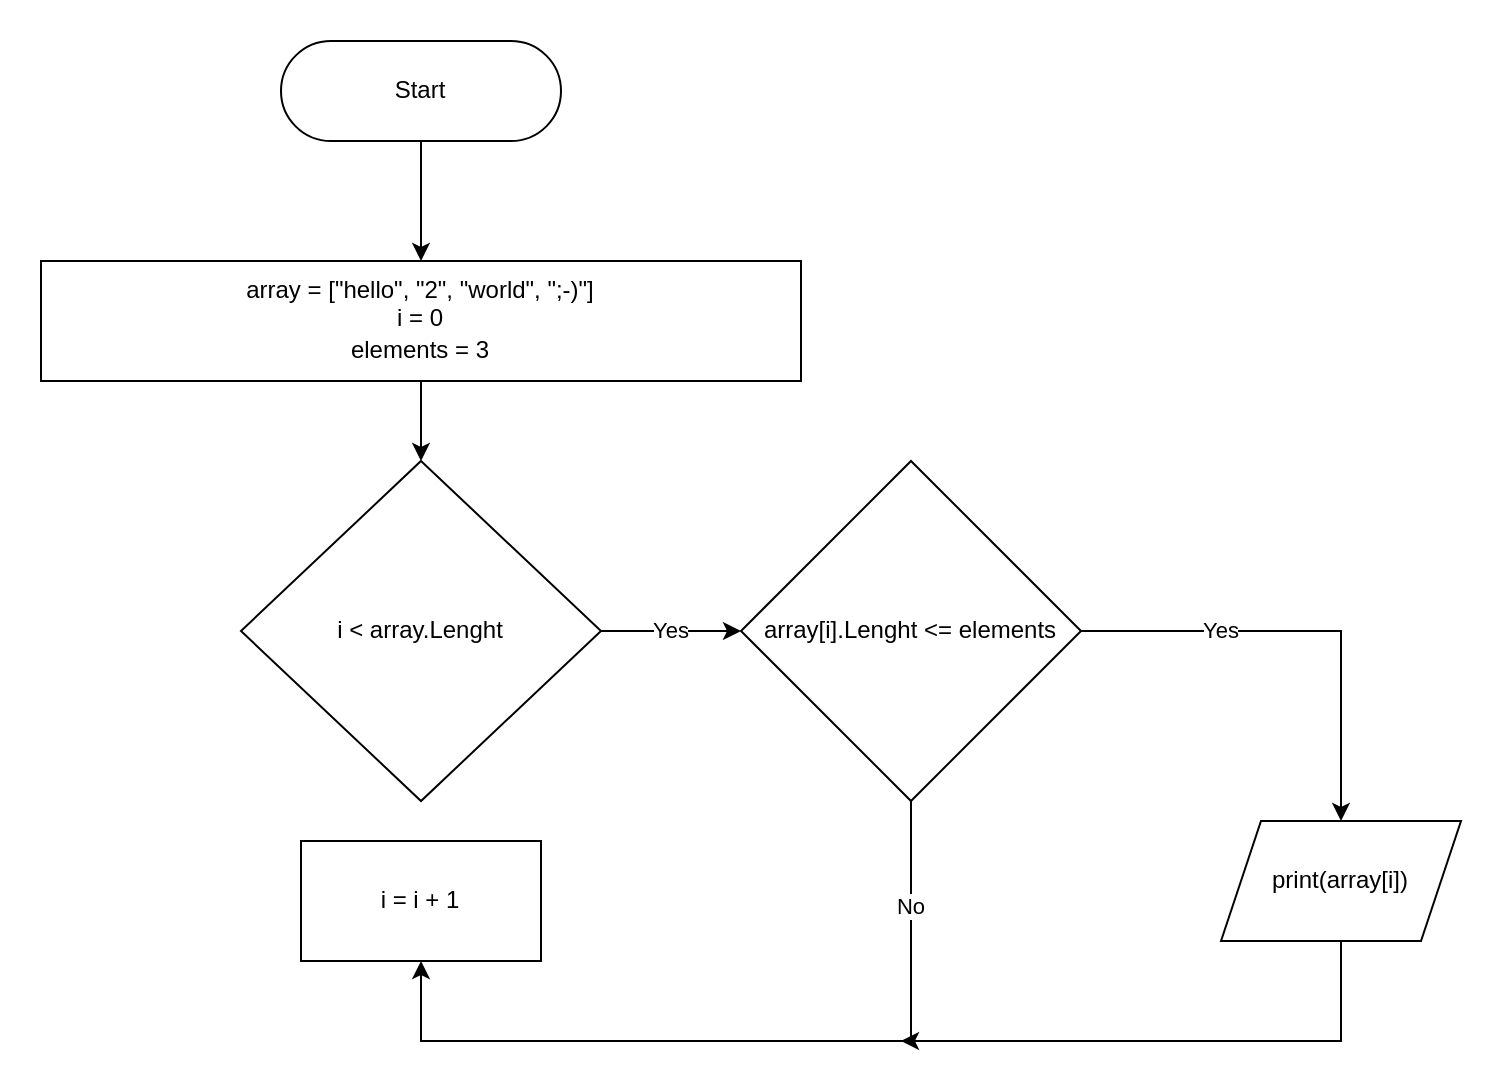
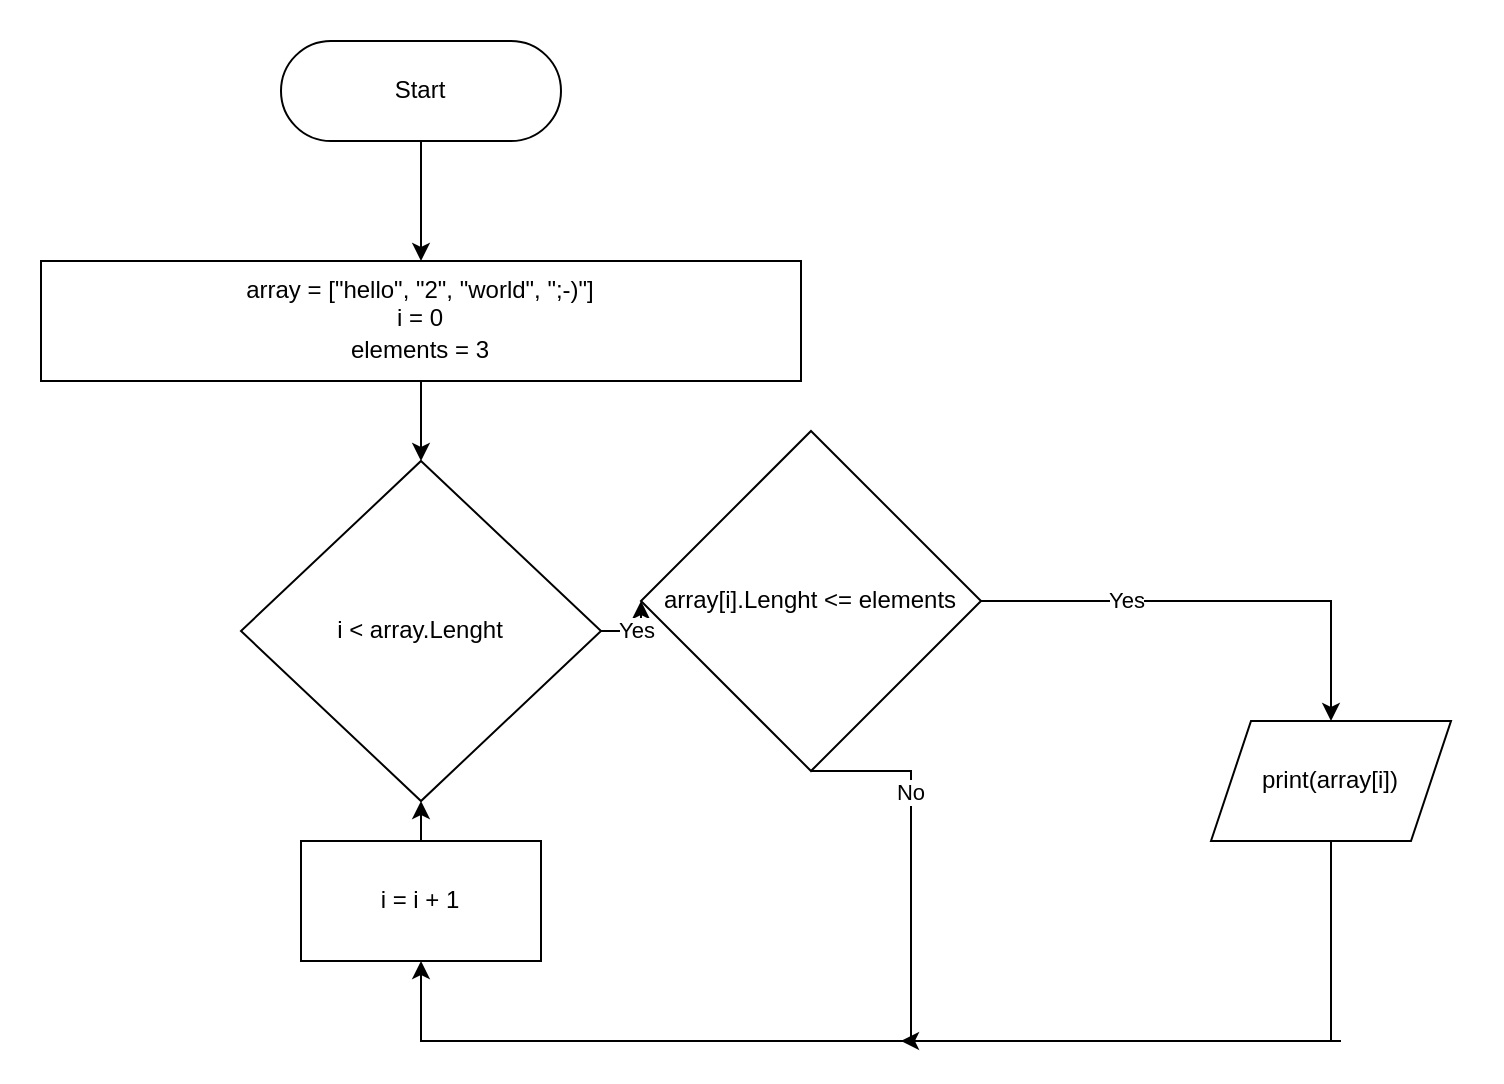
- <mxCell id="10" value="array[i].Lenght &amp;lt;= elements" style="rhombus;whiteSpace=wrap;html=1;" vertex="1" parent="1"><mxGeometry x="370" y="230" width="170" height="170" as="geometry" /></mxCell>
+ <mxCell id="10" value="array[i].Lenght &amp;lt;= elements" style="rhombus;whiteSpace=wrap;html=1;" vertex="1" parent="1"><mxGeometry x="320" y="215" width="170" height="170" as="geometry" /></mxCell>
+ <mxCell id="13" style="edgeStyle=orthogonalEdgeStyle;rounded=0;orthogonalLoop=1;jettySize=auto;html=1;exitX=0.5;exitY=0;exitDx=0;exitDy=0;entryX=0.5;entryY=1;entryDx=0;entryDy=0;" edge="1" parent="1" source="14" target="7"><mxGeometry relative="1" as="geometry" /></mxCell>
- <mxCell id="12" value="print(array[i])" style="shape=parallelogram;perimeter=parallelogramPerimeter;whiteSpace=wrap;html=1;fixedSize=1;" vertex="1" parent="1"><mxGeometry x="610" y="410" width="120" height="60" as="geometry" /></mxCell>
+ <mxCell id="12" value="print(array[i])" style="shape=parallelogram;perimeter=parallelogramPerimeter;whiteSpace=wrap;html=1;fixedSize=1;" vertex="1" parent="1"><mxGeometry x="605" y="360" width="120" height="60" as="geometry" /></mxCell>
